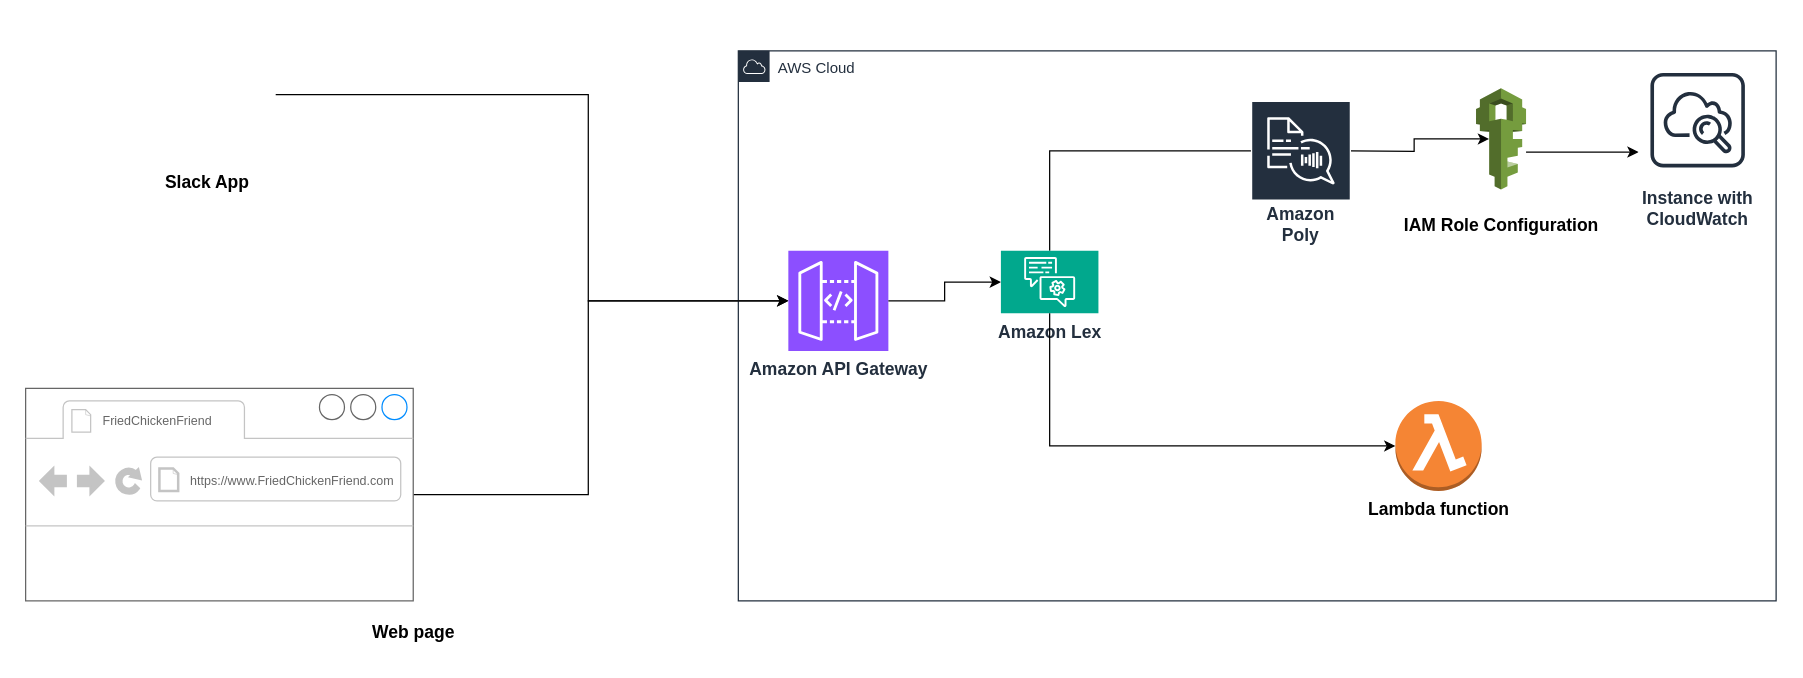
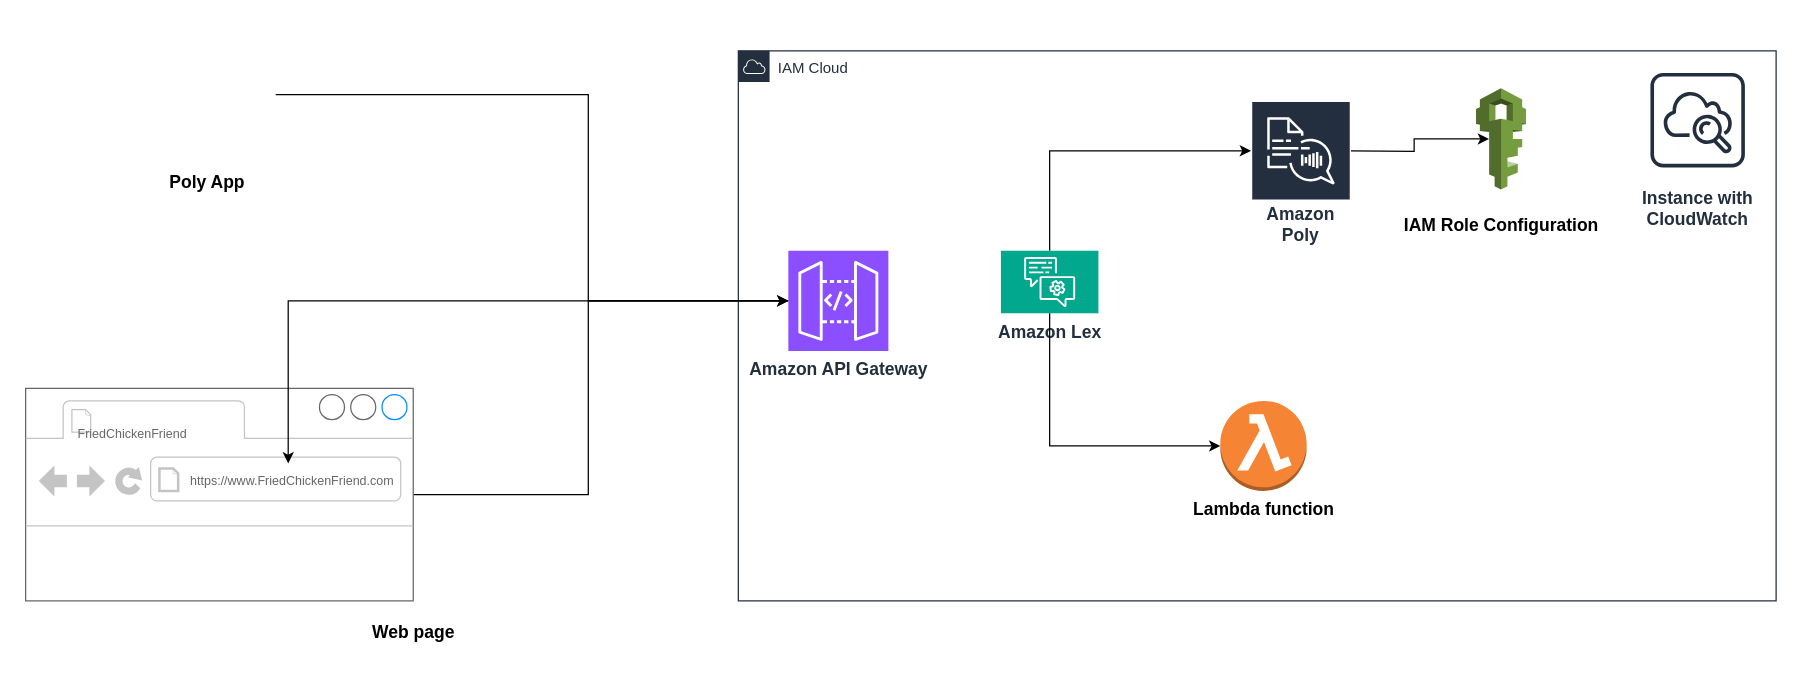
- <mxCell id="12" value="AWS Cloud" style="points=[[0,0],[0.25,0],[0.5,0],[0.75,0],[1,0],[1,0.25],[1,0.5],[1,0.75],[1,1],[0.75,1],[0.5,1],[0.25,1],[0,1],[0,0.75],[0,0.5],[0,0.25]];outlineConnect=0;gradientColor=none;html=1;whiteSpace=wrap;fontSize=12;fontStyle=0;container=1;pointerEvents=0;collapsible=0;recursiveResize=0;shape=mxgraph.aws4.group;grIcon=mxgraph.aws4.group_aws_cloud;strokeColor=#232F3E;fillColor=none;verticalAlign=top;align=left;spacingLeft=30;fontColor=#232F3E;dashed=0;" vertex="1" parent="1"><mxGeometry x="590" y="40" width="830" height="440" as="geometry" /></mxCell>
+ <mxCell id="12" value="IAM Cloud" style="points=[[0,0],[0.25,0],[0.5,0],[0.75,0],[1,0],[1,0.25],[1,0.5],[1,0.75],[1,1],[0.75,1],[0.5,1],[0.25,1],[0,1],[0,0.75],[0,0.5],[0,0.25]];outlineConnect=0;gradientColor=none;html=1;whiteSpace=wrap;fontSize=12;fontStyle=0;container=1;pointerEvents=0;collapsible=0;recursiveResize=0;shape=mxgraph.aws4.group;grIcon=mxgraph.aws4.group_aws_cloud;strokeColor=#232F3E;fillColor=none;verticalAlign=top;align=left;spacingLeft=30;fontColor=#232F3E;dashed=0;" vertex="1" parent="1"><mxGeometry x="590" y="40" width="830" height="440" as="geometry" /></mxCell>
- <mxCell id="7" style="edgeStyle=orthogonalEdgeStyle;rounded=0;orthogonalLoop=1;jettySize=auto;html=1;endArrow=none;" edge="1" parent="1" source="8" target="9"><mxGeometry relative="1" as="geometry"><Array as="points"><mxPoint x="839" y="120" /></Array></mxGeometry></mxCell>
+ <mxCell id="7" style="edgeStyle=orthogonalEdgeStyle;rounded=0;orthogonalLoop=1;jettySize=auto;html=1;" edge="1" parent="1" source="8" target="9"><mxGeometry relative="1" as="geometry"><Array as="points"><mxPoint x="839" y="120" /></Array></mxGeometry></mxCell>
- <mxCell id="10" style="edgeStyle=orthogonalEdgeStyle;rounded=0;orthogonalLoop=1;jettySize=auto;html=1;" edge="1" parent="1" source="11" target="14"><mxGeometry relative="1" as="geometry"><Array as="points"><mxPoint x="1290" y="121" /><mxPoint x="1290" y="121" /></Array></mxGeometry></mxCell>
- <mxCell id="6" value="&lt;font style=&quot;font-size: 14px;&quot;&gt;&lt;b&gt;Slack App&lt;/b&gt;&lt;/font&gt;" style="shape=image;html=1;verticalAlign=top;verticalLabelPosition=bottom;labelBackgroundColor=#ffffff;imageAspect=0;aspect=fixed;image=https://cdn2.iconfinder.com/data/icons/social-media-2285/512/1_Slack_colored_svg-128.png" vertex="1" parent="1"><mxGeometry x="110" y="20" width="110" height="110" as="geometry" /></mxCell>
+ <mxCell id="6" value="&lt;font style=&quot;font-size: 14px;&quot;&gt;&lt;b&gt;Poly App&lt;/b&gt;&lt;/font&gt;" style="shape=image;html=1;verticalAlign=top;verticalLabelPosition=bottom;labelBackgroundColor=#ffffff;imageAspect=0;aspect=fixed;image=https://cdn2.iconfinder.com/data/icons/social-media-2285/512/1_Slack_colored_svg-128.png" vertex="1" parent="1"><mxGeometry x="110" y="20" width="110" height="110" as="geometry" /></mxCell>
- <mxCell id="16" style="edgeStyle=orthogonalEdgeStyle;rounded=0;orthogonalLoop=1;jettySize=auto;html=1;entryX=0;entryY=0.5;entryDx=0;entryDy=0;entryPerimeter=0;" edge="1" parent="1" source="15" target="8"><mxGeometry relative="1" as="geometry" /></mxCell>
+ <mxCell id="16" style="edgeStyle=orthogonalEdgeStyle;rounded=0;orthogonalLoop=1;jettySize=auto;html=1;" edge="1" parent="1" source="15" target="5"><mxGeometry relative="1" as="geometry" /></mxCell>
- <mxCell id="4" value="&lt;font style=&quot;font-size: 10px;&quot;&gt;FriedChickenFriend&lt;/font&gt;" style="strokeWidth=1;shadow=0;dashed=0;align=center;html=1;shape=mxgraph.mockup.containers.anchor;fontSize=17;fontColor=#666666;align=left;whiteSpace=wrap;" vertex="1" parent="3"><mxGeometry x="60" y="12" width="110" height="26" as="geometry" /></mxCell>
+ <mxCell id="4" value="&lt;font style=&quot;font-size: 10px;&quot;&gt;FriedChickenFriend&lt;/font&gt;" style="strokeWidth=1;shadow=0;dashed=0;align=center;html=1;shape=mxgraph.mockup.containers.anchor;fontSize=17;fontColor=#666666;align=left;whiteSpace=wrap;" vertex="1" parent="3"><mxGeometry x="40" y="22" width="110" height="26" as="geometry" /></mxCell>
- <mxCell id="13" value="&lt;font style=&quot;font-size: 14px;&quot;&gt;&lt;b&gt;Lambda function&lt;/b&gt;&lt;/font&gt;" style="outlineConnect=0;dashed=0;verticalLabelPosition=bottom;verticalAlign=top;align=center;html=1;shape=mxgraph.aws3.lambda_function;fillColor=#F58534;gradientColor=none;" vertex="1" parent="12"><mxGeometry x="525.5" y="280" width="69" height="72" as="geometry" /></mxCell>
+ <mxCell id="13" value="&lt;font style=&quot;font-size: 14px;&quot;&gt;&lt;b&gt;Lambda function&lt;/b&gt;&lt;/font&gt;" style="outlineConnect=0;dashed=0;verticalLabelPosition=bottom;verticalAlign=top;align=center;html=1;shape=mxgraph.aws3.lambda_function;fillColor=#F58534;gradientColor=none;" vertex="1" parent="12"><mxGeometry x="385.5" y="280" width="69" height="72" as="geometry" /></mxCell>
